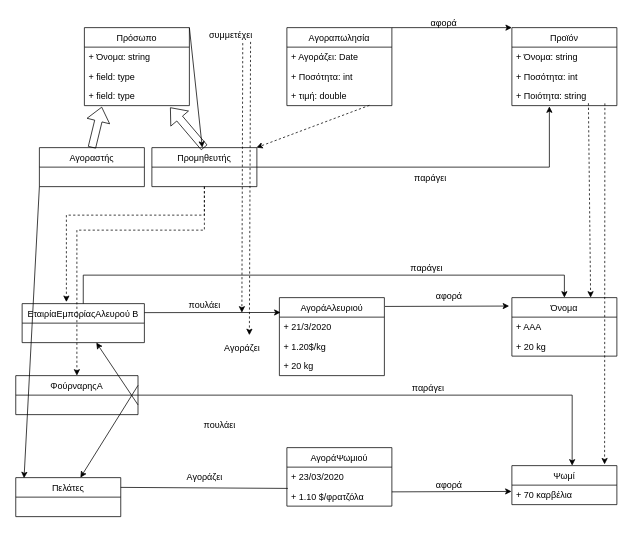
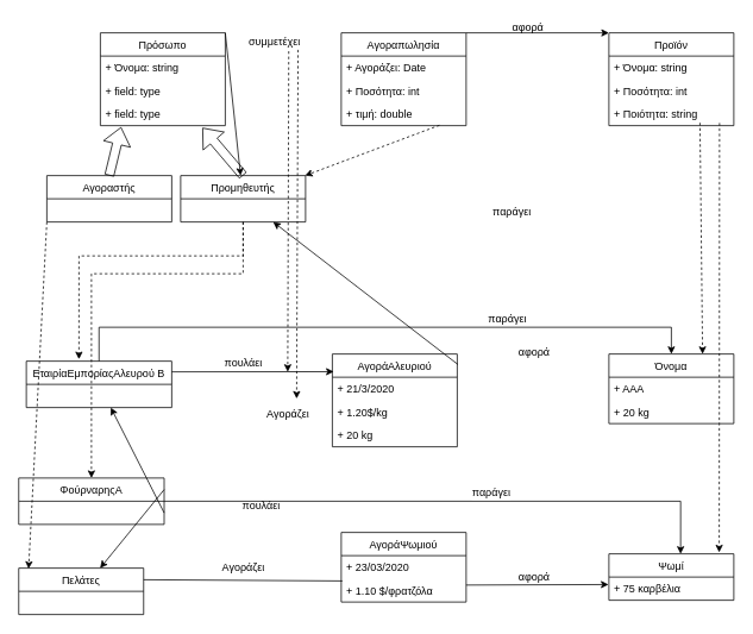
- <mxCell id="8" style="edgeStyle=orthogonalEdgeStyle;rounded=0;orthogonalLoop=1;jettySize=auto;html=1;exitX=1;exitY=0.5;exitDx=0;exitDy=0;entryX=0.357;entryY=1.038;entryDx=0;entryDy=0;entryPerimeter=0;" target="20" parent="1" source="11" edge="1"><mxGeometry as="geometry" relative="1" /></mxCell>
- <mxCell id="37" style="endArrow=classic;html=1;entryX=-0.026;entryY=0.144;entryDx=0;entryDy=0;entryPerimeter=0;exitX=1.006;exitY=0.113;exitDx=0;exitDy=0;exitPerimeter=0;" target="31" value="" parent="1" source="27" edge="1"><mxGeometry width="50" as="geometry" height="50" relative="1"><mxPoint as="sourcePoint" x="512" y="406" /><mxPoint as="targetPoint" x="383.54" y="425.812" /></mxGeometry></mxCell>
+ <mxCell id="37" style="endArrow=classic;html=1;exitX=1.006;exitY=0.113;exitDx=0;exitDy=0;exitPerimeter=0;" target="11" value="" parent="1" source="27" edge="1"><mxGeometry width="50" as="geometry" height="50" relative="1"><mxPoint as="sourcePoint" x="512" y="406" /><mxPoint as="targetPoint" x="383.54" y="425.812" /></mxGeometry></mxCell>
- <mxCell id="44" style="endArrow=classic;html=1;dashed=0;entryX=0.079;entryY=0.015;entryDx=0;entryDy=0;entryPerimeter=0;exitX=0;exitY=1;exitDx=0;exitDy=0;" target="62" value="" parent="1" source="12" edge="1"><mxGeometry width="50" as="geometry" height="50" relative="1"><mxPoint as="sourcePoint" x="40" y="256" /><mxPoint as="targetPoint" x="119.039" y="424" /></mxGeometry></mxCell>
+ <mxCell id="44" style="endArrow=classic;html=1;dashed=1;entryX=0.079;entryY=0.015;entryDx=0;entryDy=0;entryPerimeter=0;exitX=0;exitY=1;exitDx=0;exitDy=0;" target="62" value="" parent="1" source="12" edge="1"><mxGeometry width="50" as="geometry" height="50" relative="1"><mxPoint as="sourcePoint" x="40" y="256" /><mxPoint as="targetPoint" x="119.039" y="424" /></mxGeometry></mxCell>
- <mxCell id="40" style="swimlane;fontStyle=0;childLayout=stackLayout;horizontal=1;startSize=26;fillColor=none;horizontalStack=0;resizeParent=1;resizeParentMax=0;resizeLast=0;collapsible=1;marginBottom=0;" value="ΦούρναρηςΑ" parent="1" vertex="1"><mxGeometry width="163" as="geometry" height="52" x="20.5" y="500" /></mxCell>
+ <mxCell id="40" style="swimlane;fontStyle=0;childLayout=stackLayout;horizontal=1;startSize=26;fillColor=none;horizontalStack=0;resizeParent=1;resizeParentMax=0;resizeLast=0;collapsible=1;marginBottom=0;" value="ΦούρναρηςΑ" parent="1" vertex="1"><mxGeometry x="20.5" y="535" width="163" as="geometry" height="52" /></mxCell>
- <mxCell id="61" style="text;strokeColor=none;fillColor=none;align=left;verticalAlign=top;spacingLeft=4;spacingRight=4;overflow=hidden;rotatable=0;points=[[0,0.5],[1,0.5]];portConstraint=eastwest;" value="+ 70 καρβέλια" parent="60" vertex="1"><mxGeometry width="140" as="geometry" height="26" y="26" /></mxCell>
+ <mxCell id="61" style="text;strokeColor=none;fillColor=none;align=left;verticalAlign=top;spacingLeft=4;spacingRight=4;overflow=hidden;rotatable=0;points=[[0,0.5],[1,0.5]];portConstraint=eastwest;" value="+ 75 καρβέλια" parent="60" vertex="1"><mxGeometry width="140" as="geometry" height="26" y="26" /></mxCell>
